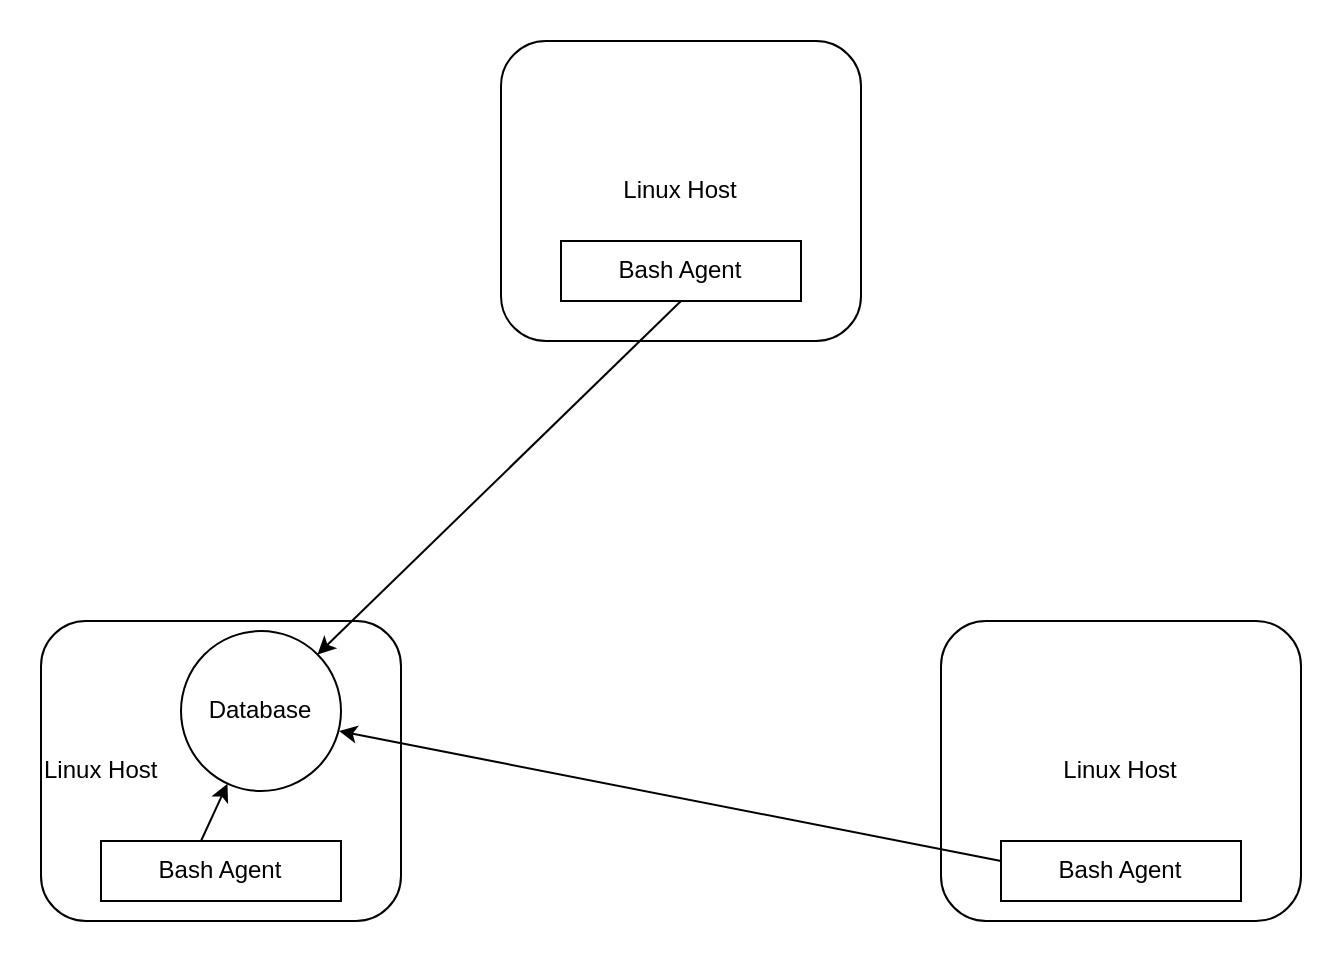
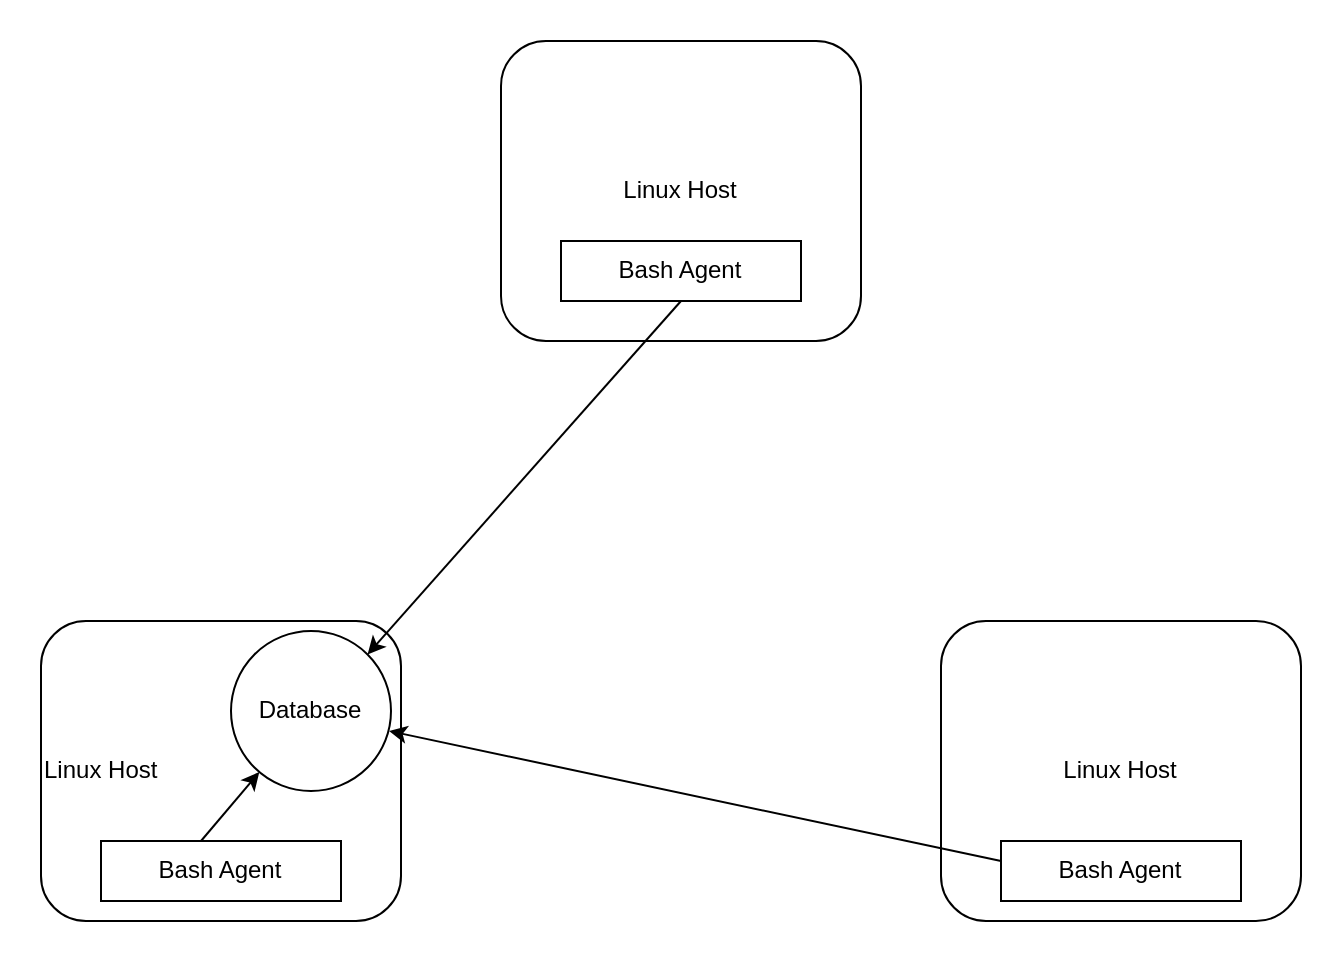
- <mxCell id="8" value="Database" style="ellipse;whiteSpace=wrap;html=1;aspect=fixed;" vertex="1" parent="1"><mxGeometry x="90" y="315" width="80" height="80" as="geometry" /></mxCell>
+ <mxCell id="8" value="Database" style="ellipse;whiteSpace=wrap;html=1;aspect=fixed;" vertex="1" parent="1"><mxGeometry x="115" y="315" width="80" height="80" as="geometry" /></mxCell>
